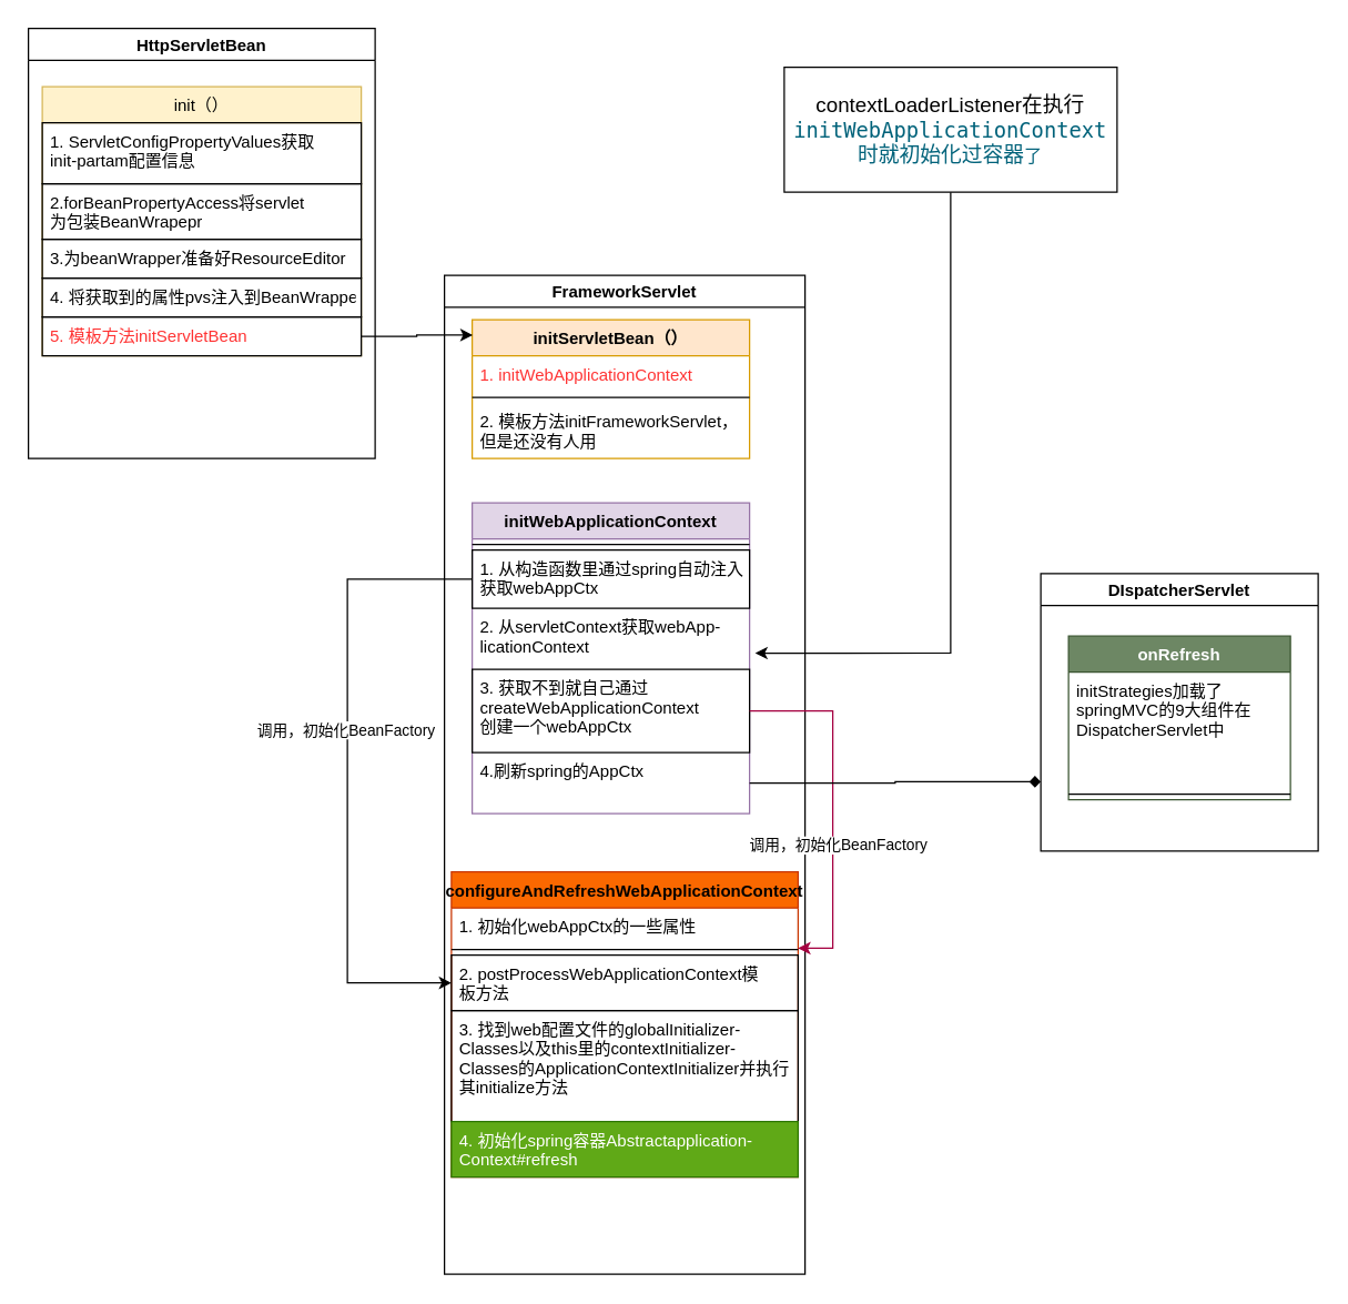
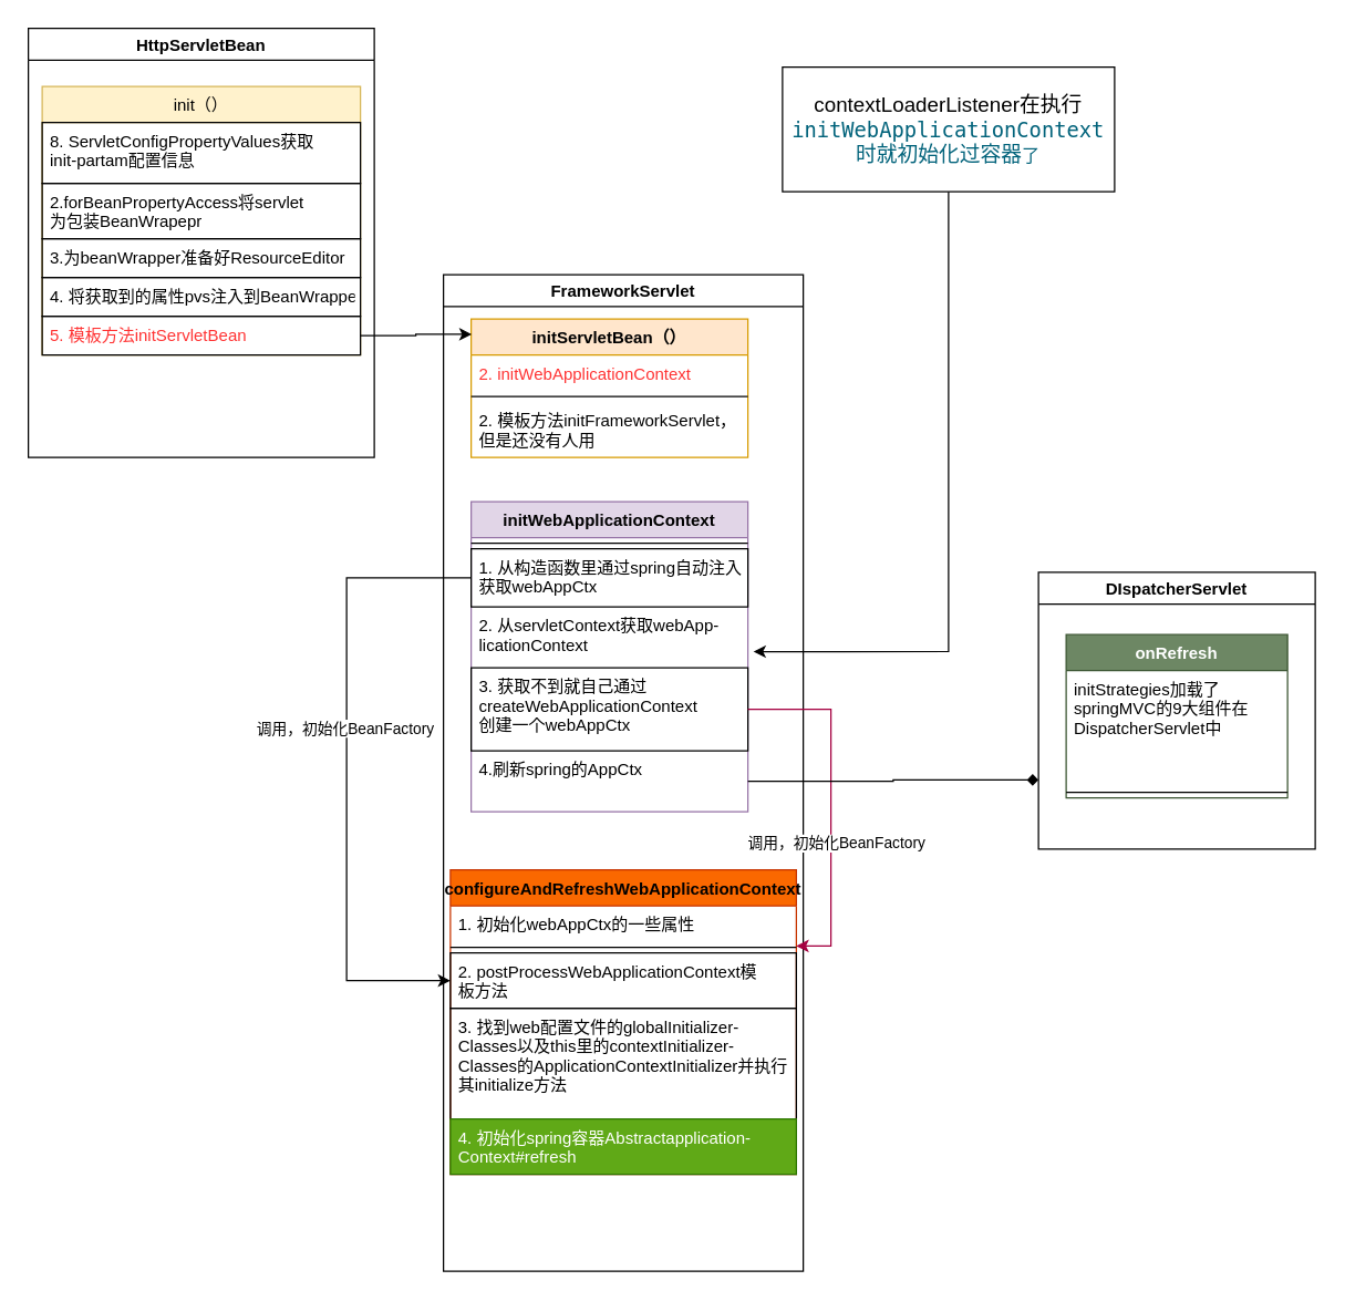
- <mxCell id="4" value="1. ServletConfigPropertyValues获取&#10;init-partam配置信息" style="text;align=left;verticalAlign=top;spacingLeft=4;spacingRight=4;overflow=hidden;rotatable=0;points=[[0,0.5],[1,0.5]];portConstraint=eastwest;strokeColor=default;" vertex="1" parent="3"><mxGeometry y="26" width="230" height="44" as="geometry" /></mxCell>
+ <mxCell id="4" value="8. ServletConfigPropertyValues获取&#10;init-partam配置信息" style="text;align=left;verticalAlign=top;spacingLeft=4;spacingRight=4;overflow=hidden;rotatable=0;points=[[0,0.5],[1,0.5]];portConstraint=eastwest;strokeColor=default;" vertex="1" parent="3"><mxGeometry y="26" width="230" height="44" as="geometry" /></mxCell>
- <mxCell id="11" value="1. initWebApplicationContext" style="text;strokeColor=none;fillColor=none;align=left;verticalAlign=top;spacingLeft=4;spacingRight=4;overflow=hidden;rotatable=0;points=[[0,0.5],[1,0.5]];portConstraint=eastwest;fontColor=#FF3333;" vertex="1" parent="10"><mxGeometry y="26" width="200" height="26" as="geometry" /></mxCell>
+ <mxCell id="11" value="2. initWebApplicationContext" style="text;strokeColor=none;fillColor=none;align=left;verticalAlign=top;spacingLeft=4;spacingRight=4;overflow=hidden;rotatable=0;points=[[0,0.5],[1,0.5]];portConstraint=eastwest;fontColor=#FF3333;" vertex="1" parent="10"><mxGeometry y="26" width="200" height="26" as="geometry" /></mxCell>
